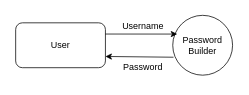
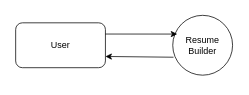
- <mxCell id="6" value="Username" style="text;html=1;align=center;verticalAlign=middle;resizable=0;points=[];autosize=1;strokeColor=none;fillColor=none;" parent="1" vertex="1"><mxGeometry x="150" y="20" width="80" height="30" as="geometry" /></mxCell>
- <mxCell id="2" value="Password Builder" style="ellipse;whiteSpace=wrap;html=1;aspect=fixed;" parent="1" vertex="1"><mxGeometry x="230" y="20" width="80" height="80" as="geometry" /></mxCell>
+ <mxCell id="2" value="Resume Builder" style="ellipse;whiteSpace=wrap;html=1;aspect=fixed;" parent="1" vertex="1"><mxGeometry x="230" y="20" width="80" height="80" as="geometry" /></mxCell>
- <mxCell id="7" value="Password" style="text;html=1;align=center;verticalAlign=middle;resizable=0;points=[];autosize=1;strokeColor=none;fillColor=none;" parent="1" vertex="1"><mxGeometry x="150" y="75" width="80" height="30" as="geometry" /></mxCell>
